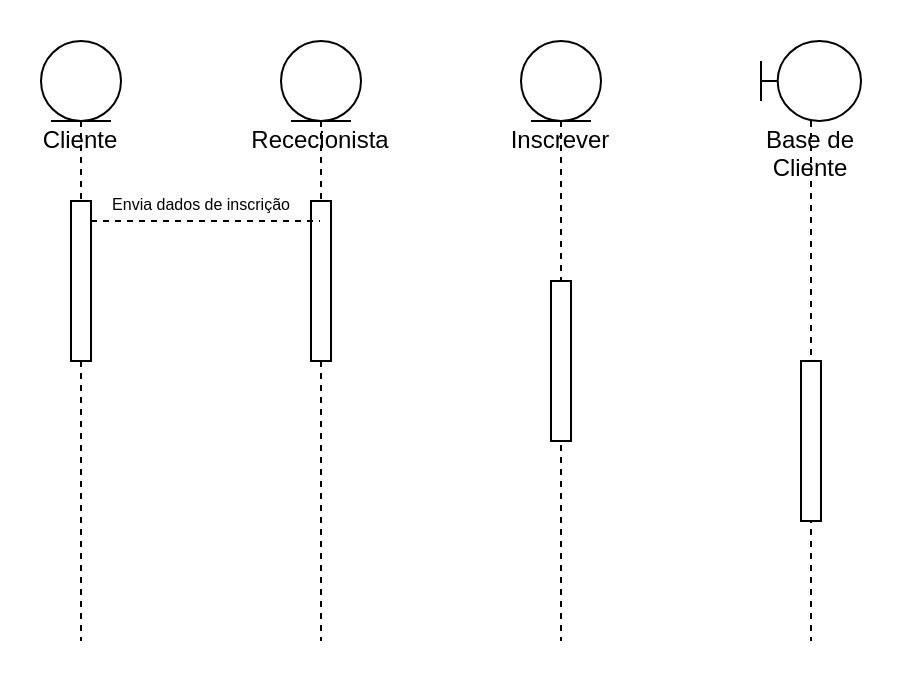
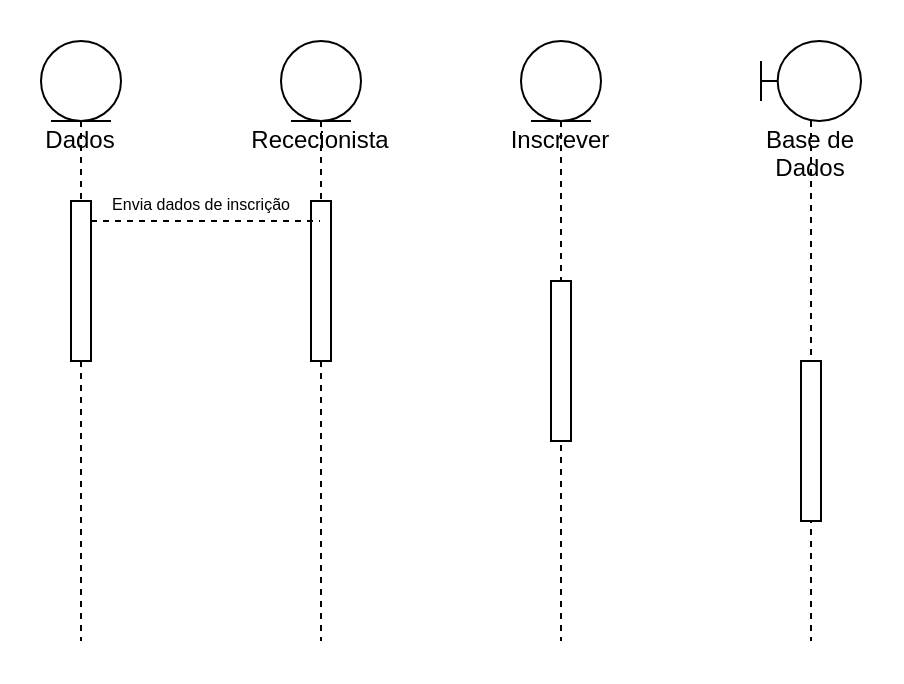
- <mxCell id="8" value="Cliente&lt;br&gt;" style="shape=umlLifeline;participant=umlEntity;perimeter=lifelinePerimeter;whiteSpace=wrap;html=1;container=1;collapsible=0;recursiveResize=0;verticalAlign=top;spacingTop=36;outlineConnect=0;" vertex="1" parent="1"><mxGeometry x="20" y="20" width="40" height="300" as="geometry" /></mxCell>
+ <mxCell id="8" value="Dados&lt;br&gt;" style="shape=umlLifeline;participant=umlEntity;perimeter=lifelinePerimeter;whiteSpace=wrap;html=1;container=1;collapsible=0;recursiveResize=0;verticalAlign=top;spacingTop=36;outlineConnect=0;" vertex="1" parent="1"><mxGeometry x="20" y="20" width="40" height="300" as="geometry" /></mxCell>
- <mxCell id="6" value="Base de Cliente" style="shape=umlLifeline;participant=umlBoundary;perimeter=lifelinePerimeter;whiteSpace=wrap;html=1;container=1;collapsible=0;recursiveResize=0;verticalAlign=top;spacingTop=36;outlineConnect=0;" vertex="1" parent="1"><mxGeometry x="380" y="20" width="50" height="300" as="geometry" /></mxCell>
+ <mxCell id="6" value="Base de Dados" style="shape=umlLifeline;participant=umlBoundary;perimeter=lifelinePerimeter;whiteSpace=wrap;html=1;container=1;collapsible=0;recursiveResize=0;verticalAlign=top;spacingTop=36;outlineConnect=0;" vertex="1" parent="1"><mxGeometry x="380" y="20" width="50" height="300" as="geometry" /></mxCell>
